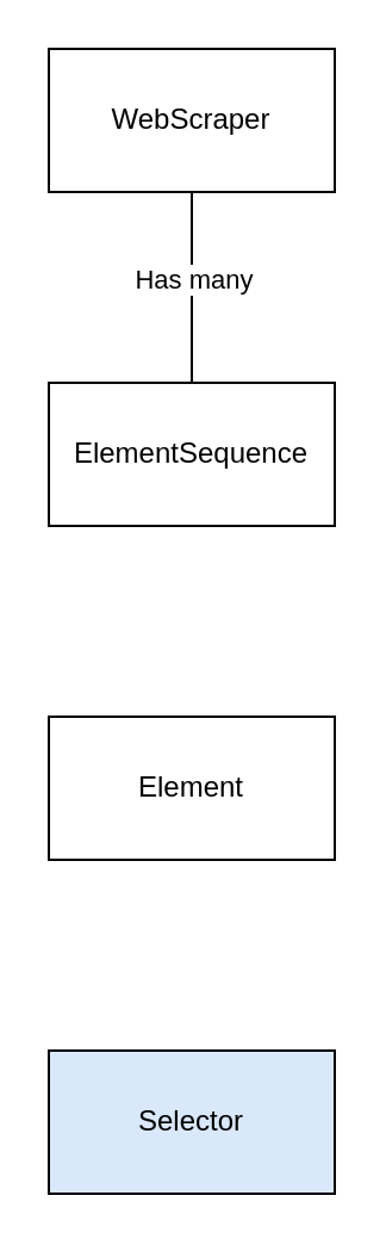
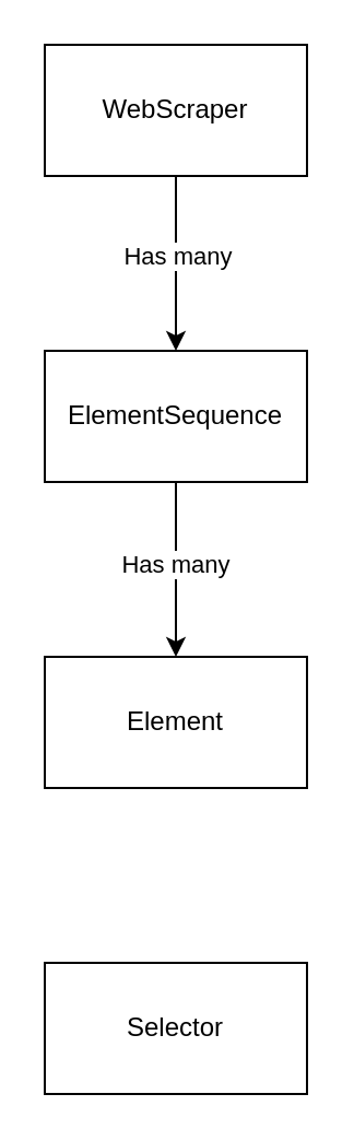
- <mxCell id="2" style="edgeStyle=orthogonalEdgeStyle;rounded=0;orthogonalLoop=1;jettySize=auto;html=1;endArrow=none;" edge="1" parent="1" source="4" target="7"><mxGeometry relative="1" as="geometry" /></mxCell>
+ <mxCell id="2" style="edgeStyle=orthogonalEdgeStyle;rounded=0;orthogonalLoop=1;jettySize=auto;html=1;" edge="1" parent="1" source="4" target="7"><mxGeometry relative="1" as="geometry" /></mxCell>
+ <mxCell id="5" value="" style="edgeStyle=orthogonalEdgeStyle;rounded=0;orthogonalLoop=1;jettySize=auto;html=1;" edge="1" parent="1" source="7" target="8"><mxGeometry relative="1" as="geometry" /></mxCell>
+ <mxCell id="6" value="Has many" style="edgeLabel;html=1;align=center;verticalAlign=middle;resizable=0;points=[];" vertex="1" connectable="0" parent="5"><mxGeometry x="-0.076" y="-1" relative="1" as="geometry"><mxPoint as="offset" /></mxGeometry></mxCell>
- <mxCell id="9" value="Selector" style="rounded=0;whiteSpace=wrap;html=1;fillColor=#dae8fc;" vertex="1" parent="1"><mxGeometry x="20" y="440" width="120" height="60" as="geometry" /></mxCell>
+ <mxCell id="9" value="Selector" style="rounded=0;whiteSpace=wrap;html=1;" vertex="1" parent="1"><mxGeometry x="20" y="440" width="120" height="60" as="geometry" /></mxCell>
